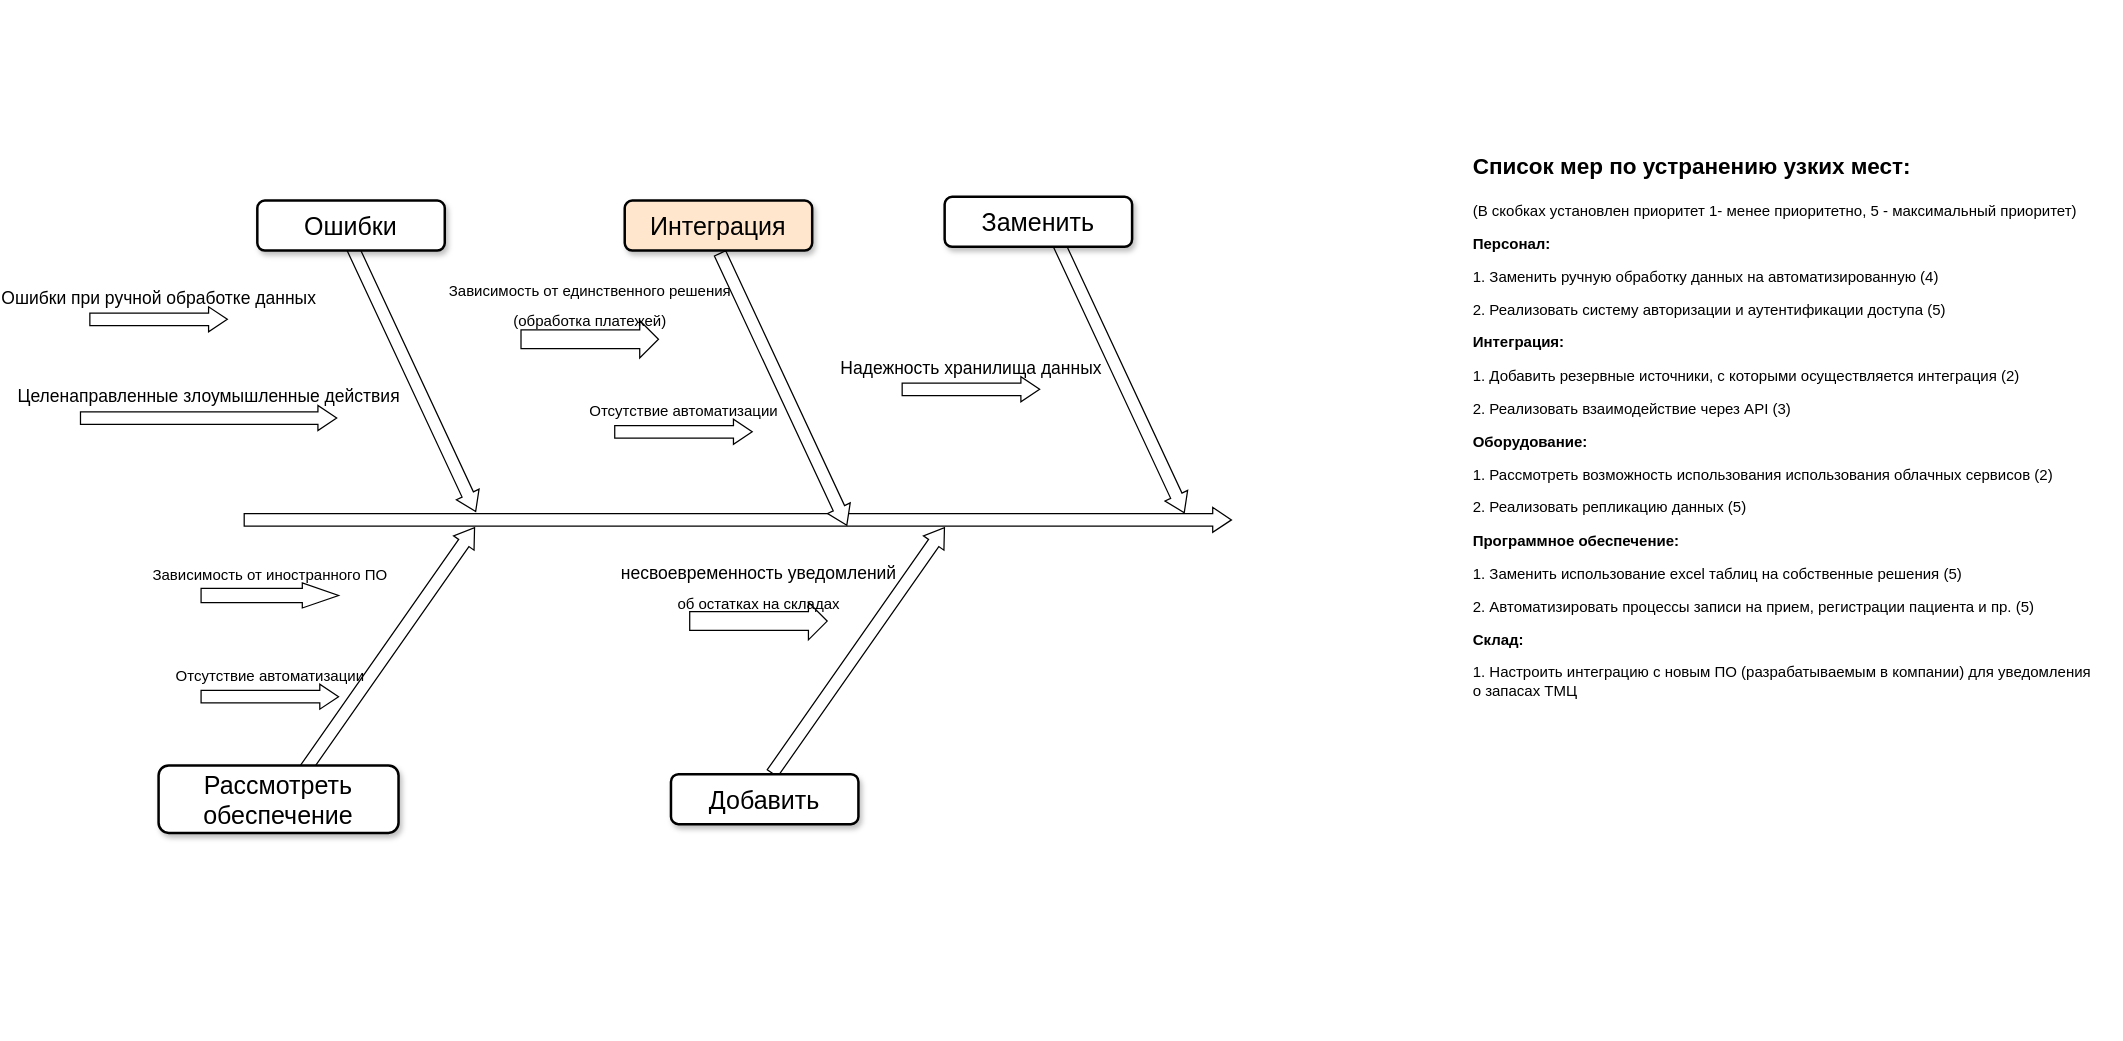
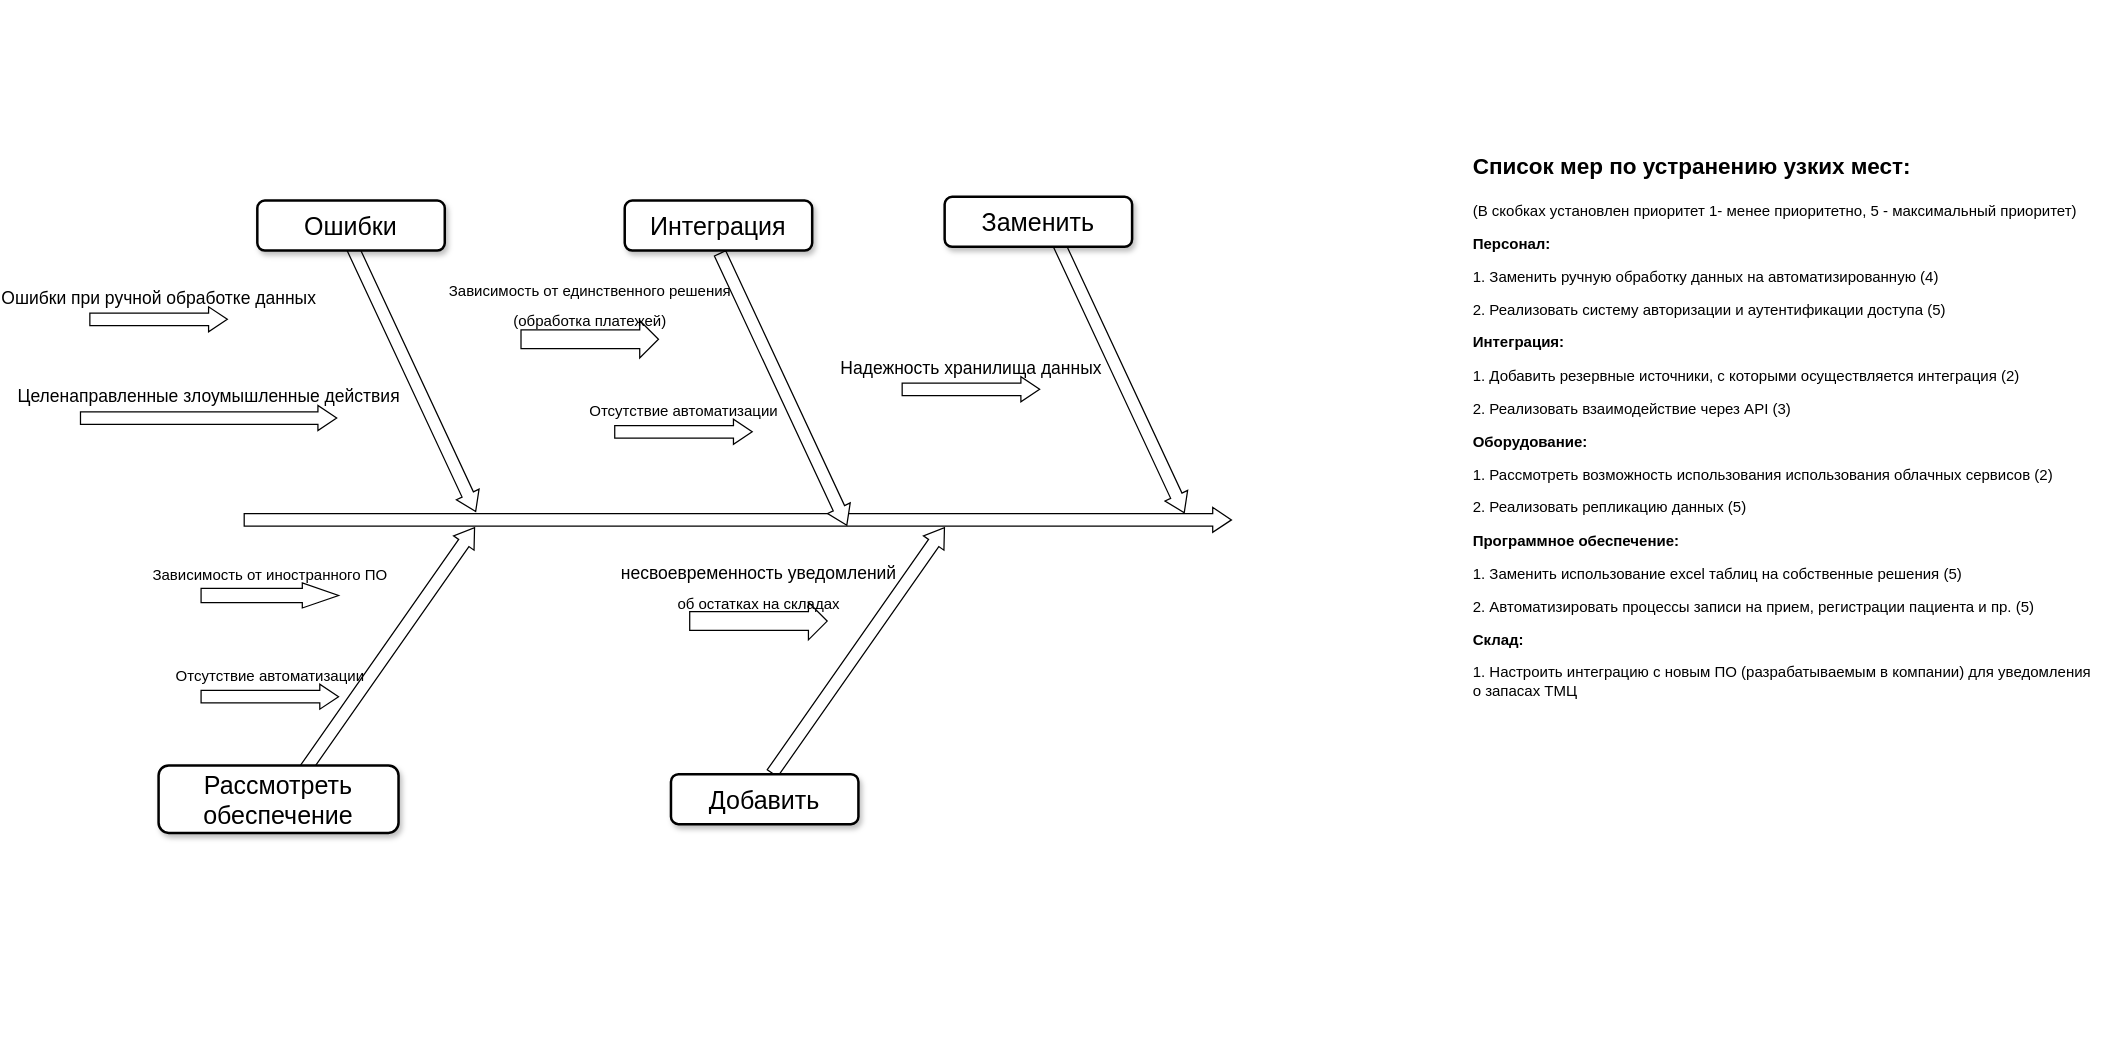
- <mxCell id="9" value="Интеграция" style="rounded=1;whiteSpace=wrap;html=1;shadow=1;strokeWidth=2;fontSize=20;fillColor=#ffe6cc;" parent="1" vertex="1"><mxGeometry x="403" y="160" width="150" height="40" as="geometry" /></mxCell>
+ <mxCell id="9" value="Интеграция" style="rounded=1;whiteSpace=wrap;html=1;shadow=1;strokeWidth=2;fontSize=20;" parent="1" vertex="1"><mxGeometry x="403" y="160" width="150" height="40" as="geometry" /></mxCell>
